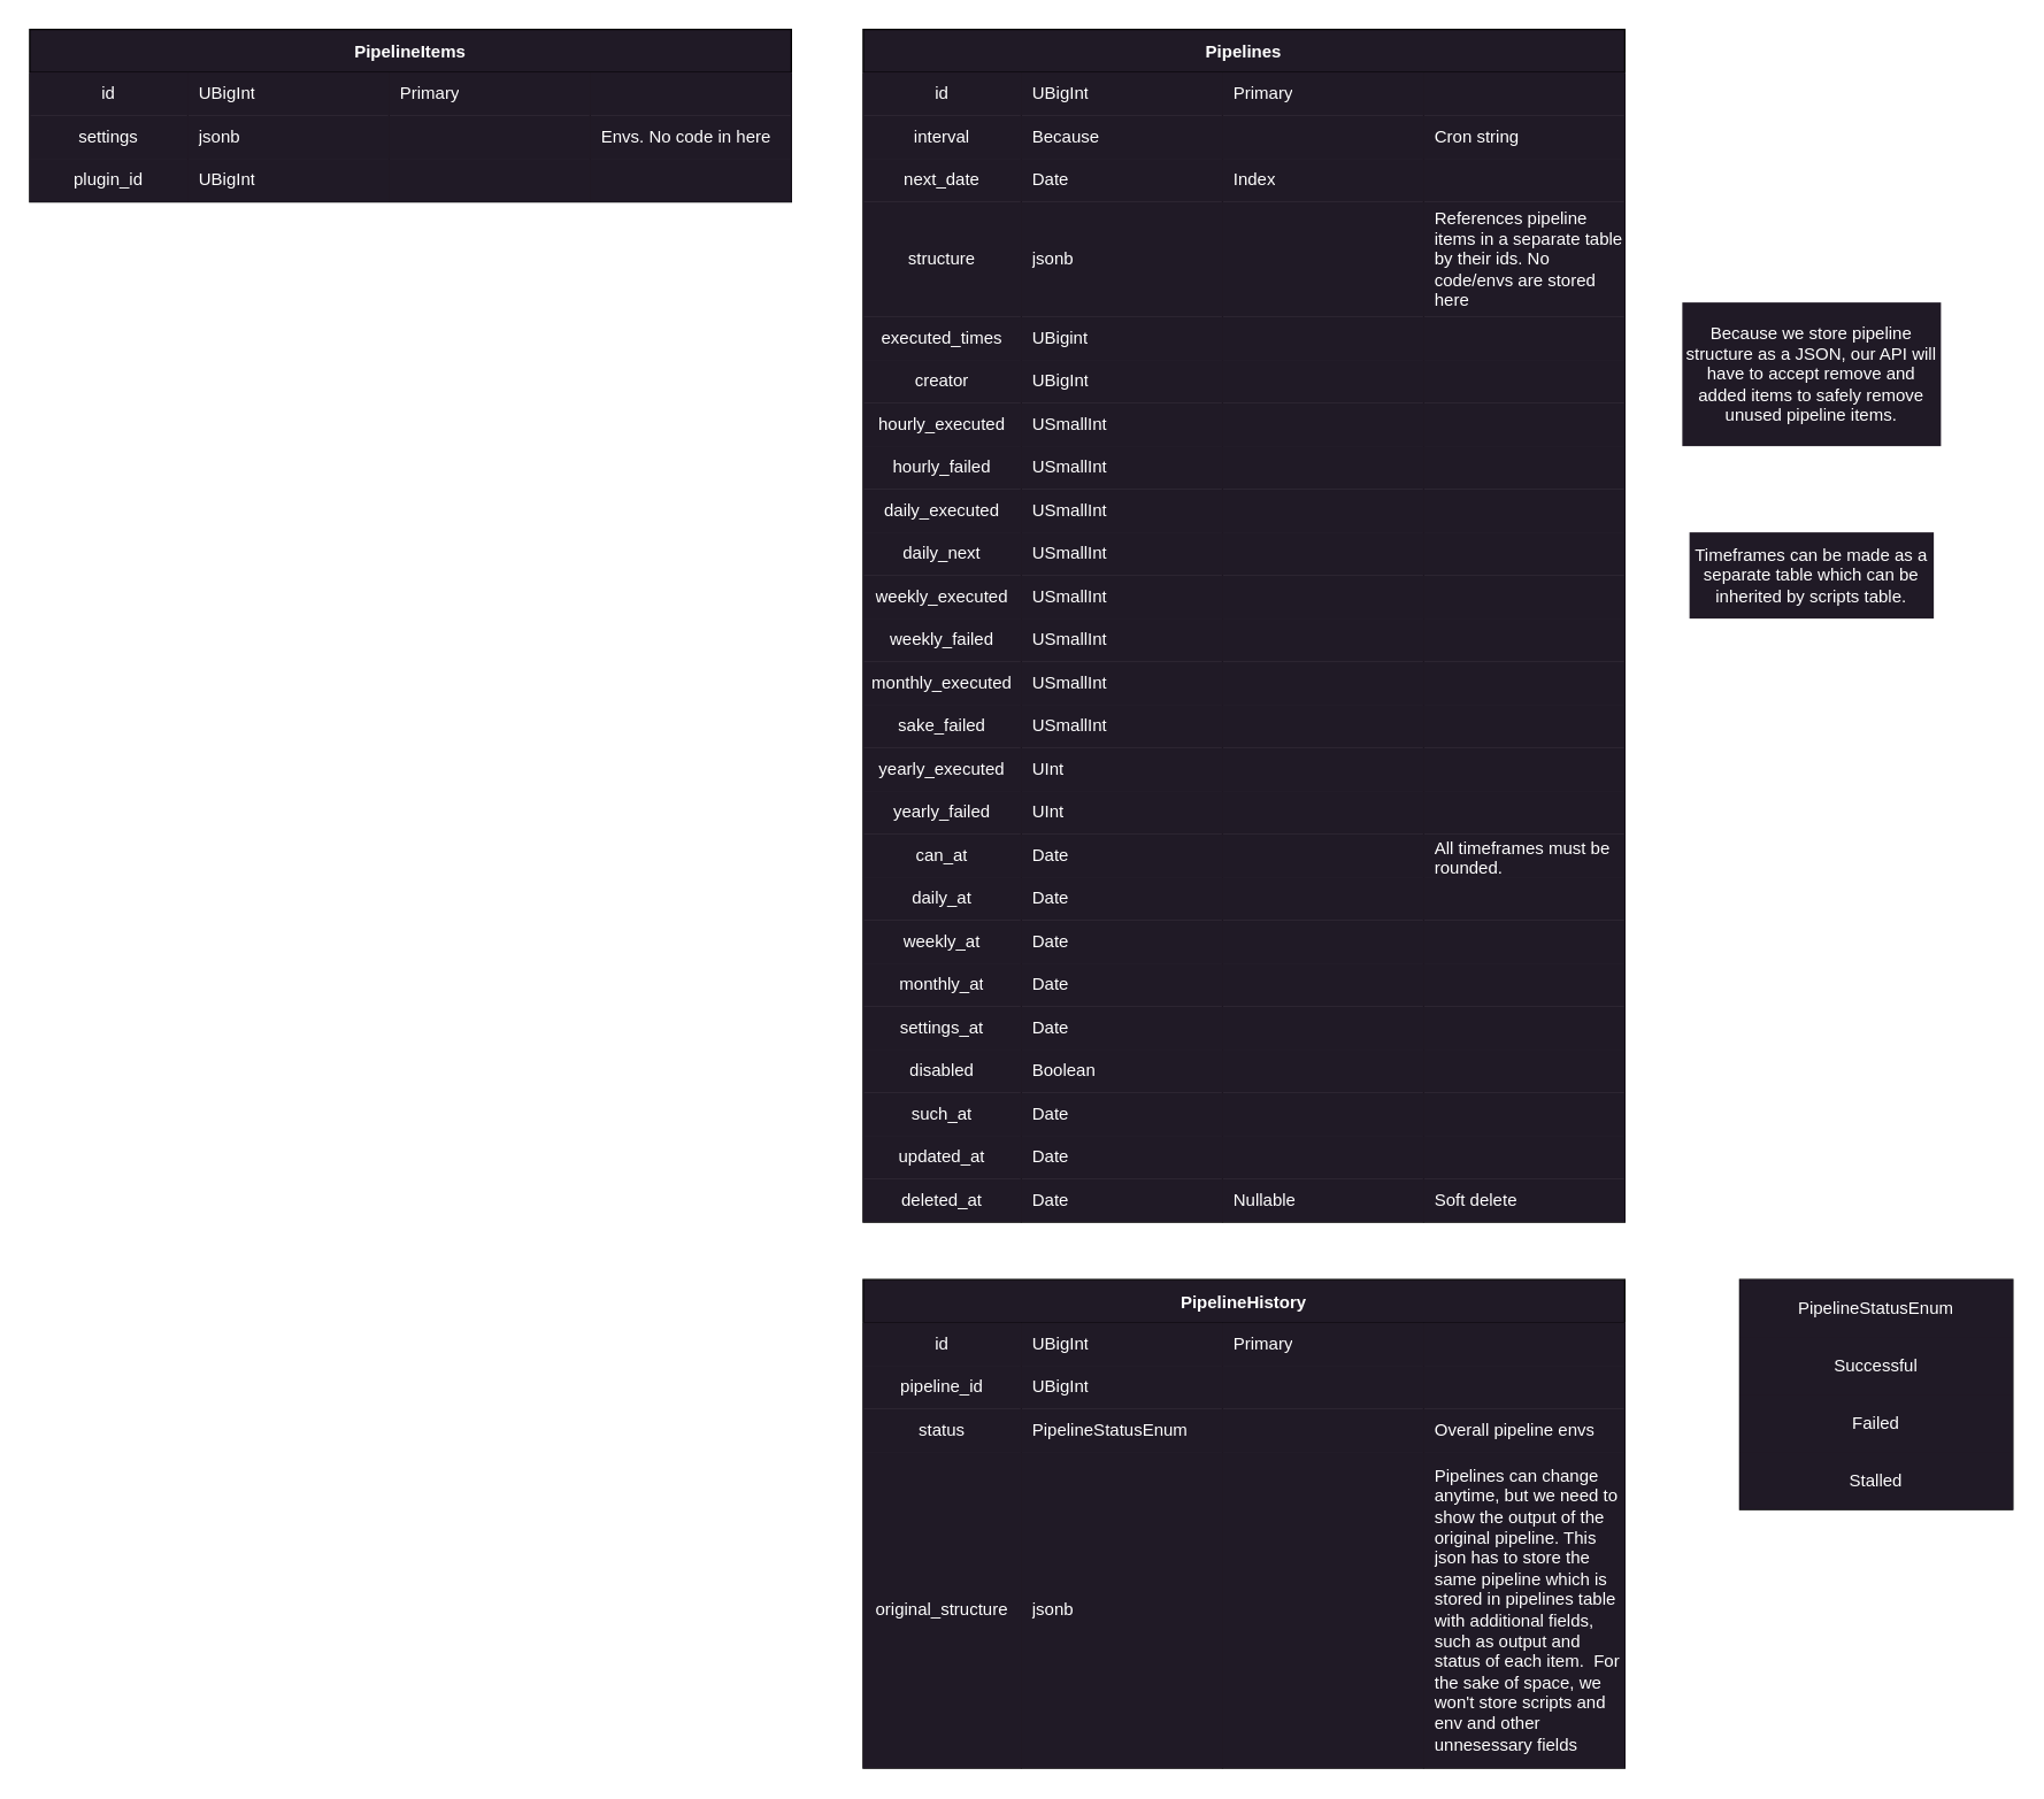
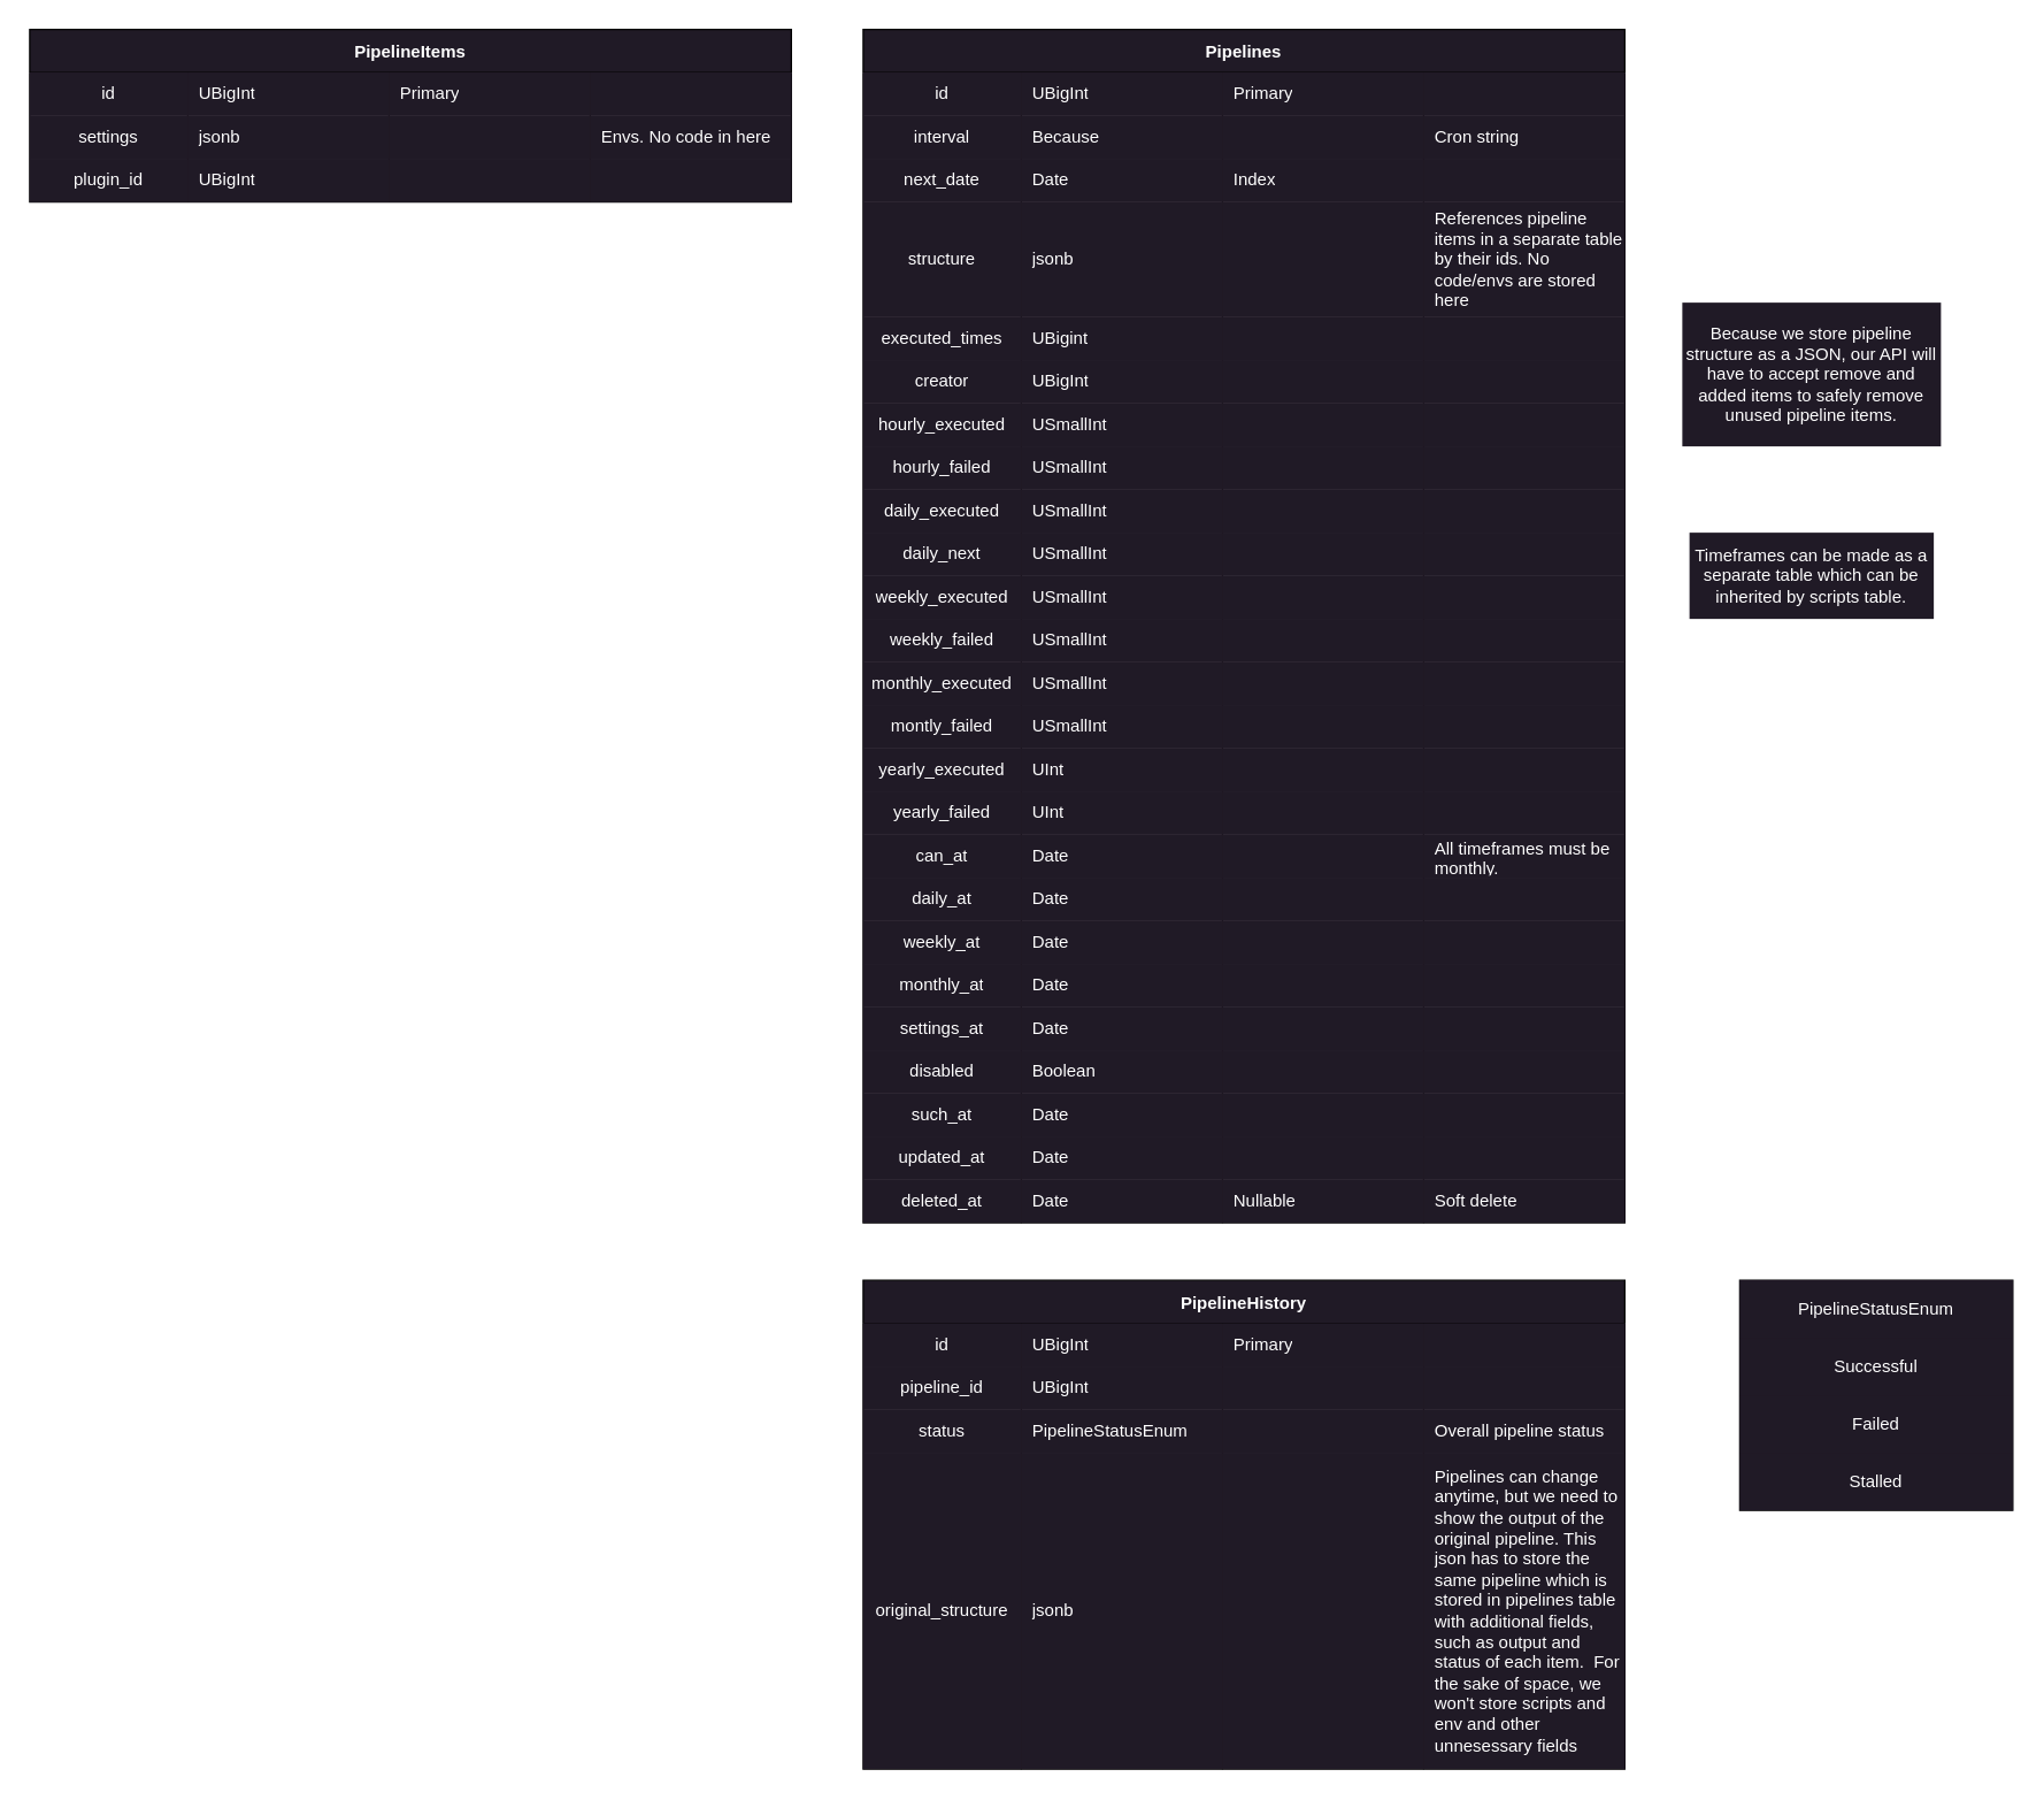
- <mxCell id="70" value="sake_failed" style="shape=partialRectangle;html=1;whiteSpace=wrap;connectable=0;fillColor=#201A26;top=0;left=0;bottom=0;right=0;overflow=hidden;pointerEvents=1;fontColor=#FFFFFF;" parent="69" vertex="1"><mxGeometry width="110" height="30" as="geometry"><mxRectangle width="110" height="30" as="alternateBounds" /></mxGeometry></mxCell>
+ <mxCell id="70" value="montly_failed" style="shape=partialRectangle;html=1;whiteSpace=wrap;connectable=0;fillColor=#201A26;top=0;left=0;bottom=0;right=0;overflow=hidden;pointerEvents=1;fontColor=#FFFFFF;" parent="69" vertex="1"><mxGeometry width="110" height="30" as="geometry"><mxRectangle width="110" height="30" as="alternateBounds" /></mxGeometry></mxCell>
- <mxCell id="88" value="All timeframes must be rounded." style="shape=partialRectangle;html=1;whiteSpace=wrap;connectable=0;fillColor=#201A26;top=0;left=0;bottom=0;right=0;align=left;spacingLeft=6;overflow=hidden;fontColor=#FFFFFF;" parent="84" vertex="1"><mxGeometry x="390" width="140" height="30" as="geometry"><mxRectangle width="140" height="30" as="alternateBounds" /></mxGeometry></mxCell>
+ <mxCell id="88" value="All timeframes must be monthly." style="shape=partialRectangle;html=1;whiteSpace=wrap;connectable=0;fillColor=#201A26;top=0;left=0;bottom=0;right=0;align=left;spacingLeft=6;overflow=hidden;fontColor=#FFFFFF;" parent="84" vertex="1"><mxGeometry x="390" width="140" height="30" as="geometry"><mxRectangle width="140" height="30" as="alternateBounds" /></mxGeometry></mxCell>
- <mxCell id="145" value="Overall pipeline envs" style="shape=partialRectangle;html=1;whiteSpace=wrap;connectable=0;fillColor=#201A26;top=0;left=0;bottom=0;right=0;align=left;spacingLeft=6;overflow=hidden;fontColor=#FFFFFF;" parent="141" vertex="1"><mxGeometry x="390" width="140" height="30" as="geometry"><mxRectangle width="140" height="30" as="alternateBounds" /></mxGeometry></mxCell>
+ <mxCell id="145" value="Overall pipeline status" style="shape=partialRectangle;html=1;whiteSpace=wrap;connectable=0;fillColor=#201A26;top=0;left=0;bottom=0;right=0;align=left;spacingLeft=6;overflow=hidden;fontColor=#FFFFFF;" parent="141" vertex="1"><mxGeometry x="390" width="140" height="30" as="geometry"><mxRectangle width="140" height="30" as="alternateBounds" /></mxGeometry></mxCell>
